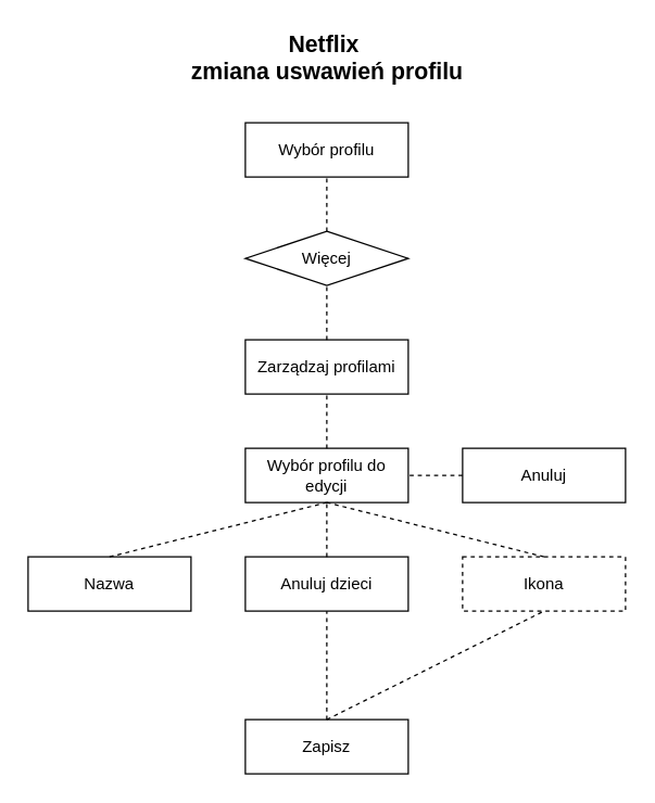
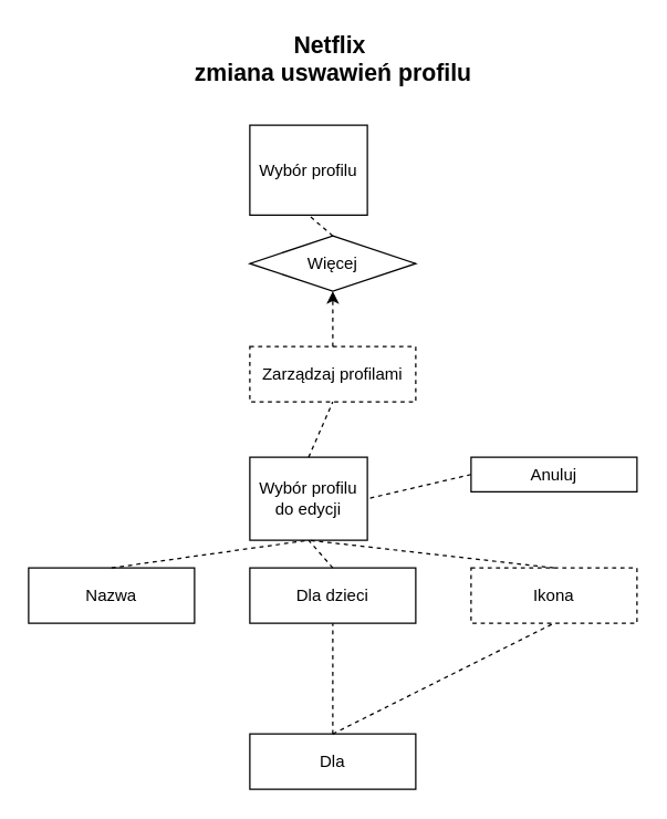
- <mxCell id="3" value="Wybór profilu" style="rounded=0;whiteSpace=wrap;html=1;" vertex="1" parent="1"><mxGeometry x="180" y="90" width="120" height="40" as="geometry" /></mxCell>
+ <mxCell id="3" value="Wybór profilu" style="rounded=0;whiteSpace=wrap;html=1;" vertex="1" parent="1"><mxGeometry x="180" y="90" width="85" height="65" as="geometry" /></mxCell>
- <mxCell id="13" value="" style="endArrow=none;dashed=1;html=1;entryX=0.5;entryY=1;entryDx=0;entryDy=0;exitX=0.5;exitY=0;exitDx=0;exitDy=0;" edge="1" parent="1" source="5" target="4"><mxGeometry width="50" height="50" relative="1" as="geometry"><mxPoint x="20" y="640" as="sourcePoint" /><mxPoint x="70" y="590" as="targetPoint" /></mxGeometry></mxCell>
+ <mxCell id="13" value="" style="endArrow=classic;dashed=1;html=1;entryX=0.5;entryY=1;entryDx=0;entryDy=0;exitX=0.5;exitY=0;exitDx=0;exitDy=0;" edge="1" parent="1" source="5" target="4"><mxGeometry width="50" height="50" relative="1" as="geometry"><mxPoint x="20" y="640" as="sourcePoint" /><mxPoint x="70" y="590" as="targetPoint" /></mxGeometry></mxCell>
- <mxCell id="5" value="Zarządzaj profilami" style="rounded=0;whiteSpace=wrap;html=1;" vertex="1" parent="1"><mxGeometry x="180" y="250" width="120" height="40" as="geometry" /></mxCell>
+ <mxCell id="5" value="Zarządzaj profilami" style="rounded=0;whiteSpace=wrap;html=1;dashed=1;" vertex="1" parent="1"><mxGeometry x="180" y="250" width="120" height="40" as="geometry" /></mxCell>
- <mxCell id="6" value="Wybór profilu do edycji" style="rounded=0;whiteSpace=wrap;html=1;" vertex="1" parent="1"><mxGeometry x="180" y="330" width="120" height="40" as="geometry" /></mxCell>
+ <mxCell id="6" value="Wybór profilu do edycji" style="rounded=0;whiteSpace=wrap;html=1;" vertex="1" parent="1"><mxGeometry x="180" y="330" width="85" height="60" as="geometry" /></mxCell>
- <mxCell id="10" value="Anuluj" style="rounded=0;whiteSpace=wrap;html=1;" vertex="1" parent="1"><mxGeometry x="340" y="330" width="120" height="40" as="geometry" /></mxCell>
+ <mxCell id="10" value="Anuluj" style="rounded=0;whiteSpace=wrap;html=1;" vertex="1" parent="1"><mxGeometry x="340" y="330" width="120" height="25" as="geometry" /></mxCell>
- <mxCell id="8" value="Anuluj dzieci" style="rounded=0;whiteSpace=wrap;html=1;" vertex="1" parent="1"><mxGeometry x="180" y="410" width="120" height="40" as="geometry" /></mxCell>
+ <mxCell id="8" value="Dla dzieci" style="rounded=0;whiteSpace=wrap;html=1;" vertex="1" parent="1"><mxGeometry x="180" y="410" width="120" height="40" as="geometry" /></mxCell>
- <mxCell id="11" value="Zapisz" style="rounded=0;whiteSpace=wrap;html=1;" vertex="1" parent="1"><mxGeometry x="180" y="530" width="120" height="40" as="geometry" /></mxCell>
+ <mxCell id="11" value="Dla" style="rounded=0;whiteSpace=wrap;html=1;" vertex="1" parent="1"><mxGeometry x="180" y="530" width="120" height="40" as="geometry" /></mxCell>
